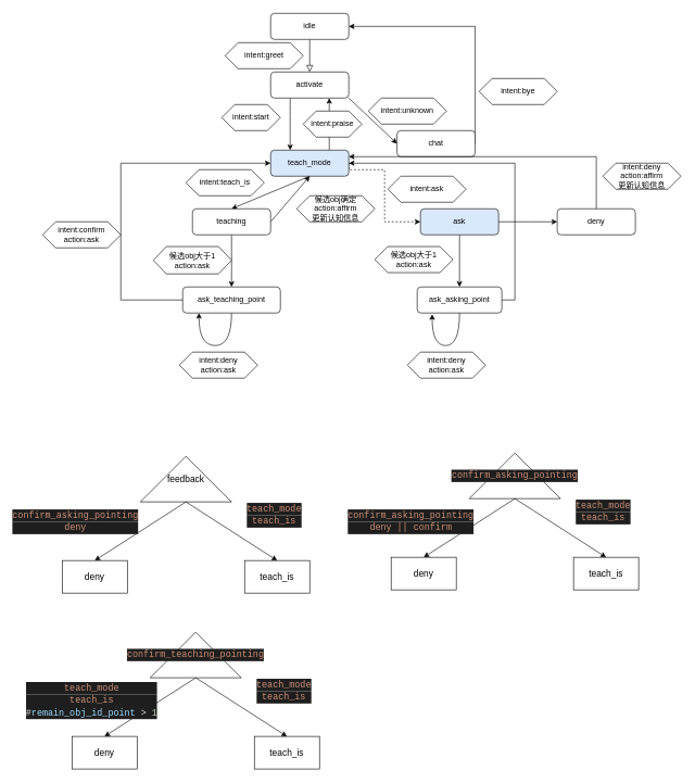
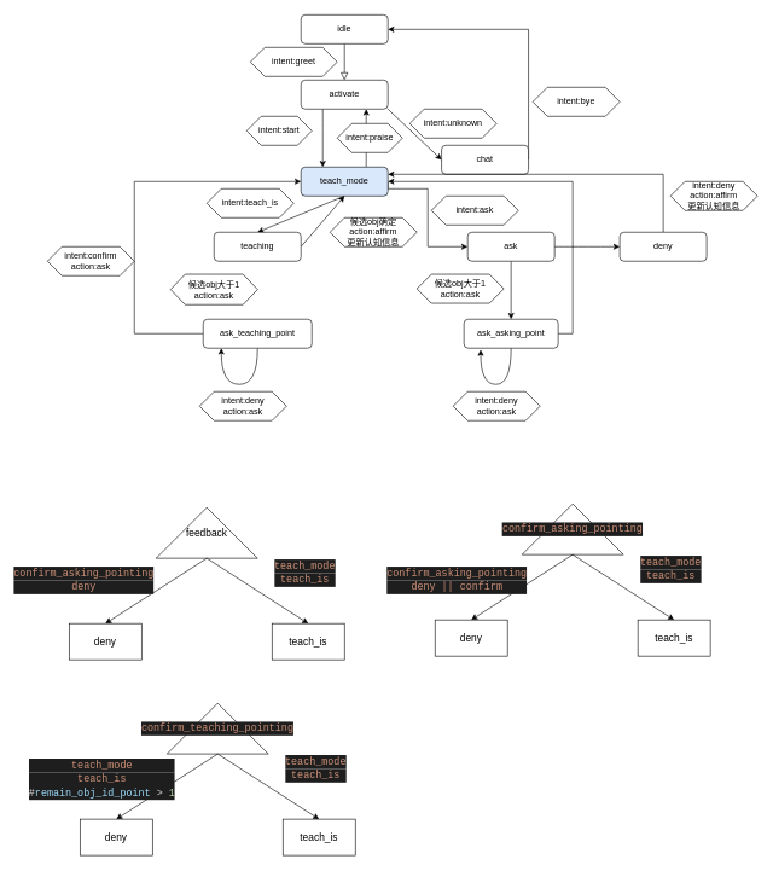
- <mxCell id="8" style="edgeStyle=orthogonalEdgeStyle;rounded=0;orthogonalLoop=1;jettySize=auto;html=1;exitX=1;exitY=0.5;exitDx=0;exitDy=0;entryX=0;entryY=0.5;entryDx=0;entryDy=0;dashed=1;" edge="1" parent="1" source="10" target="22"><mxGeometry relative="1" as="geometry"><Array as="points"><mxPoint x="535" y="260" /><mxPoint x="590" y="260" /><mxPoint x="590" y="340" /></Array></mxGeometry></mxCell>
+ <mxCell id="8" style="edgeStyle=orthogonalEdgeStyle;rounded=0;orthogonalLoop=1;jettySize=auto;html=1;exitX=1;exitY=0.5;exitDx=0;exitDy=0;entryX=0;entryY=0.5;entryDx=0;entryDy=0;" edge="1" parent="1" source="10" target="22"><mxGeometry relative="1" as="geometry"><Array as="points"><mxPoint x="535" y="260" /><mxPoint x="590" y="260" /><mxPoint x="590" y="340" /></Array></mxGeometry></mxCell>
- <mxCell id="22" value="ask" style="rounded=1;whiteSpace=wrap;html=1;fontSize=12;glass=0;strokeWidth=1;shadow=0;fillColor=#dae8fc;" vertex="1" parent="1"><mxGeometry x="645" y="320" width="120" height="40" as="geometry" /></mxCell>
+ <mxCell id="22" value="ask" style="rounded=1;whiteSpace=wrap;html=1;fontSize=12;glass=0;strokeWidth=1;shadow=0;" vertex="1" parent="1"><mxGeometry x="645" y="320" width="120" height="40" as="geometry" /></mxCell>
- <mxCell id="18" style="edgeStyle=none;rounded=0;orthogonalLoop=1;jettySize=auto;html=1;exitX=0.5;exitY=1;exitDx=0;exitDy=0;entryX=0.5;entryY=0;entryDx=0;entryDy=0;" edge="1" parent="1" source="19" target="26"><mxGeometry relative="1" as="geometry" /></mxCell>
